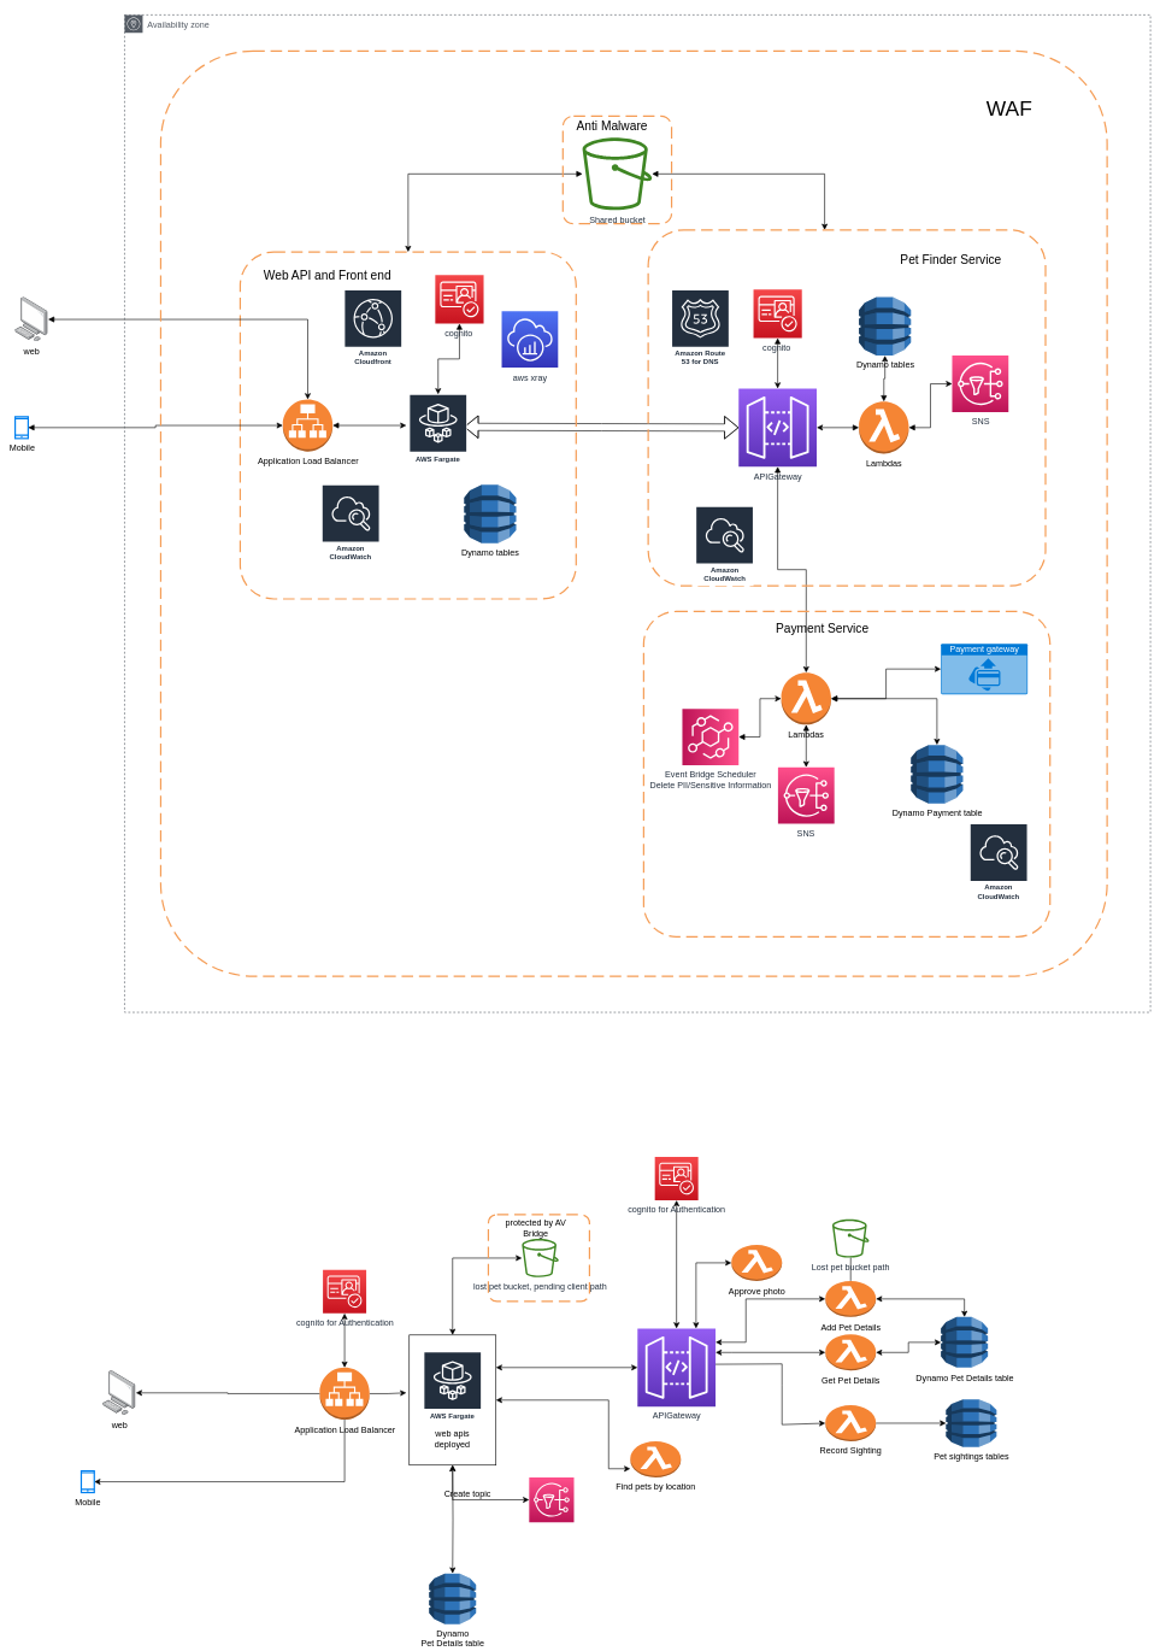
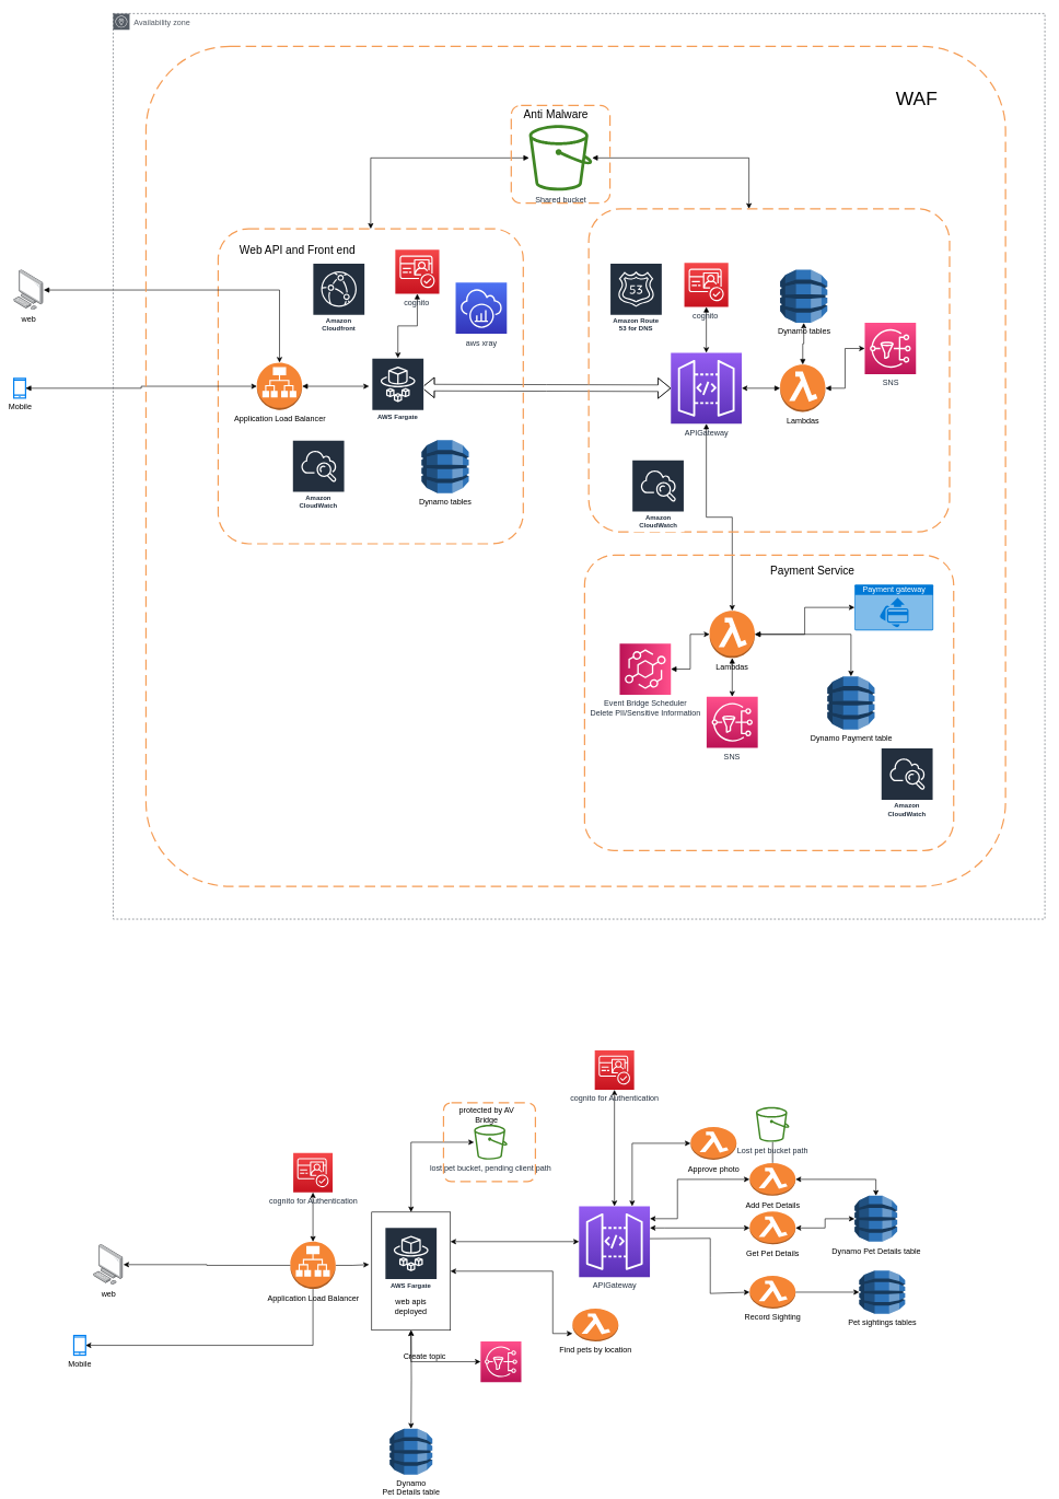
- <mxCell id="90" value="&lt;font style=&quot;font-size: 17px;&quot;&gt;Pet Finder Service&lt;/font&gt;" style="text;html=1;strokeColor=none;fillColor=none;align=center;verticalAlign=middle;whiteSpace=wrap;rounded=0;fontSize=29;" parent="1" vertex="1"><mxGeometry x="1235.5" y="340" width="160" height="30" as="geometry" /></mxCell>
- <mxCell id="91" value="&lt;font style=&quot;font-size: 17px;&quot;&gt;Payment Service&lt;/font&gt;" style="text;html=1;strokeColor=none;fillColor=none;align=center;verticalAlign=middle;whiteSpace=wrap;rounded=0;fontSize=29;" parent="1" vertex="1"><mxGeometry x="1057.5" y="850" width="160" height="30" as="geometry" /></mxCell>
+ <mxCell id="91" value="&lt;font style=&quot;font-size: 17px;&quot;&gt;Payment Service&lt;/font&gt;" style="text;html=1;strokeColor=none;fillColor=none;align=center;verticalAlign=middle;whiteSpace=wrap;rounded=0;fontSize=29;" parent="1" vertex="1"><mxGeometry x="1157.5" y="850" width="160" height="30" as="geometry" /></mxCell>
- <mxCell id="38" value="Approve photo" style="outlineConnect=0;dashed=0;verticalLabelPosition=bottom;verticalAlign=top;align=center;html=1;shape=mxgraph.aws3.lambda_function;fillColor=#F58534;gradientColor=none;" parent="1" vertex="1"><mxGeometry x="1012" y="1721.56" width="70" height="50" as="geometry" /></mxCell>
+ <mxCell id="38" value="Approve photo" style="outlineConnect=0;dashed=0;verticalLabelPosition=bottom;verticalAlign=top;align=center;html=1;shape=mxgraph.aws3.lambda_function;fillColor=#F58534;gradientColor=none;" parent="1" vertex="1"><mxGeometry x="1052" y="1716.56" width="70" height="50" as="geometry" /></mxCell>
